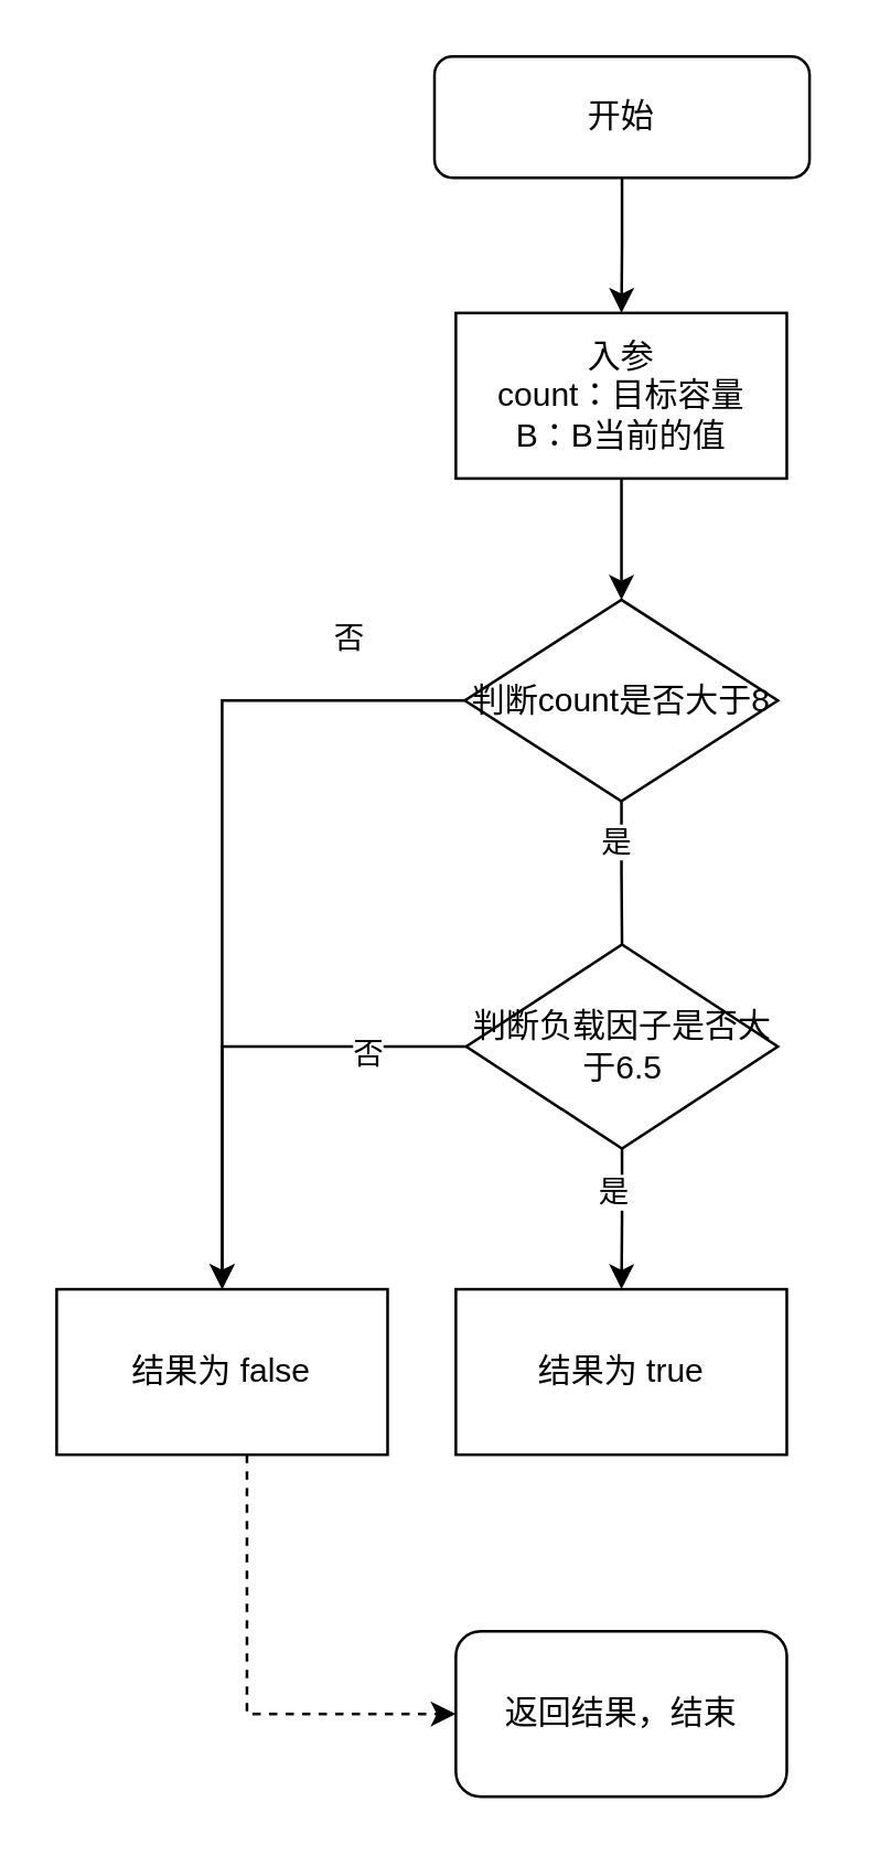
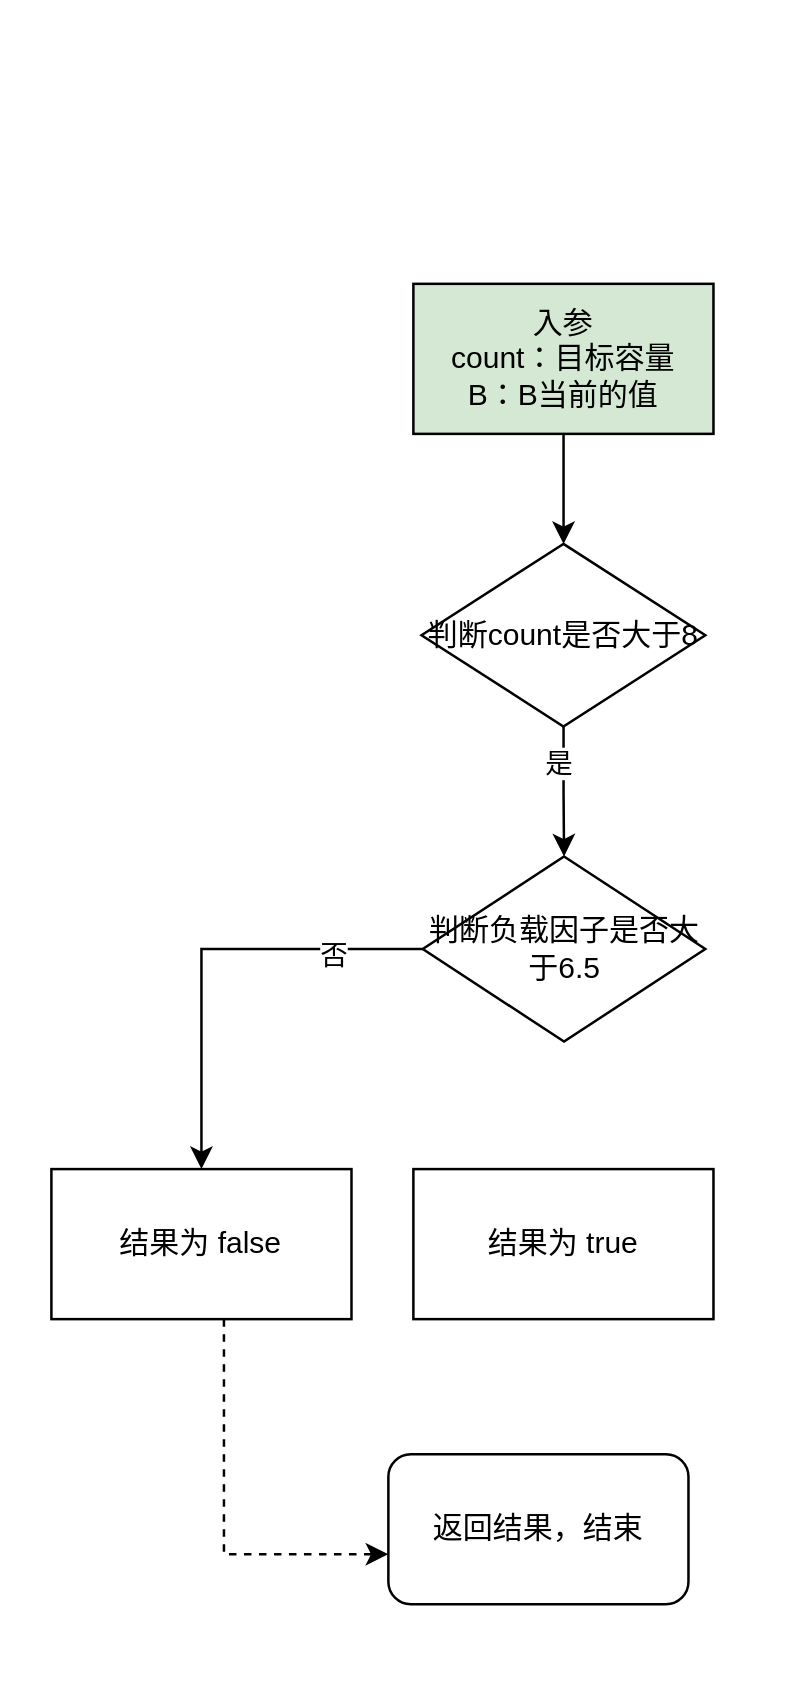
- <mxCell id="15" value="开始" style="rounded=1;whiteSpace=wrap;html=1;" vertex="1" parent="1"><mxGeometry x="157" y="20" width="136" height="44" as="geometry" /></mxCell>
- <mxCell id="14" value="" style="edgeStyle=orthogonalEdgeStyle;rounded=0;orthogonalLoop=1;jettySize=auto;html=1;" edge="1" parent="1" source="15" target="3"><mxGeometry relative="1" as="geometry" /></mxCell>
- <mxCell id="3" value="入参&lt;br&gt;count：目标容量&lt;br&gt;B：B当前的值" style="rounded=0;whiteSpace=wrap;html=1;" vertex="1" parent="1"><mxGeometry x="164.75" y="113" width="120" height="60" as="geometry" /></mxCell>
+ <mxCell id="3" value="入参&lt;br&gt;count：目标容量&lt;br&gt;B：B当前的值" style="rounded=0;whiteSpace=wrap;html=1;fillColor=#d5e8d4;" vertex="1" parent="1"><mxGeometry x="164.75" y="113" width="120" height="60" as="geometry" /></mxCell>
- <mxCell id="4" style="edgeStyle=orthogonalEdgeStyle;rounded=0;orthogonalLoop=1;jettySize=auto;html=1;" edge="1" parent="1" source="8" target="17"><mxGeometry relative="1" as="geometry" /></mxCell>
- <mxCell id="5" value="否&lt;br&gt;" style="edgeLabel;html=1;align=center;verticalAlign=middle;resizable=0;points=[];" vertex="1" connectable="0" parent="4"><mxGeometry x="-0.016" y="4" relative="1" as="geometry"><mxPoint x="41" y="-83" as="offset" /></mxGeometry></mxCell>
- <mxCell id="6" style="edgeStyle=orthogonalEdgeStyle;rounded=0;orthogonalLoop=1;jettySize=auto;html=1;endArrow=none;" edge="1" parent="1" source="8" target="13"><mxGeometry relative="1" as="geometry" /></mxCell>
+ <mxCell id="6" style="edgeStyle=orthogonalEdgeStyle;rounded=0;orthogonalLoop=1;jettySize=auto;html=1;" edge="1" parent="1" source="8" target="13"><mxGeometry relative="1" as="geometry" /></mxCell>
- <mxCell id="11" style="edgeStyle=orthogonalEdgeStyle;rounded=0;orthogonalLoop=1;jettySize=auto;html=1;" edge="1" parent="1" source="13" target="18"><mxGeometry relative="1" as="geometry" /></mxCell>
- <mxCell id="12" value="是" style="edgeLabel;html=1;align=center;verticalAlign=middle;resizable=0;points=[];" vertex="1" connectable="0" parent="11"><mxGeometry x="-0.397" y="-4" relative="1" as="geometry"><mxPoint as="offset" /></mxGeometry></mxCell>
- <mxCell id="19" value="返回结果，结束" style="rounded=1;whiteSpace=wrap;html=1;" vertex="1" parent="1"><mxGeometry x="164.75" y="591" width="120" height="60" as="geometry" /></mxCell>
+ <mxCell id="19" value="返回结果，结束" style="rounded=1;whiteSpace=wrap;html=1;" vertex="1" parent="1"><mxGeometry x="154.75" y="581" width="120" height="60" as="geometry" /></mxCell>
